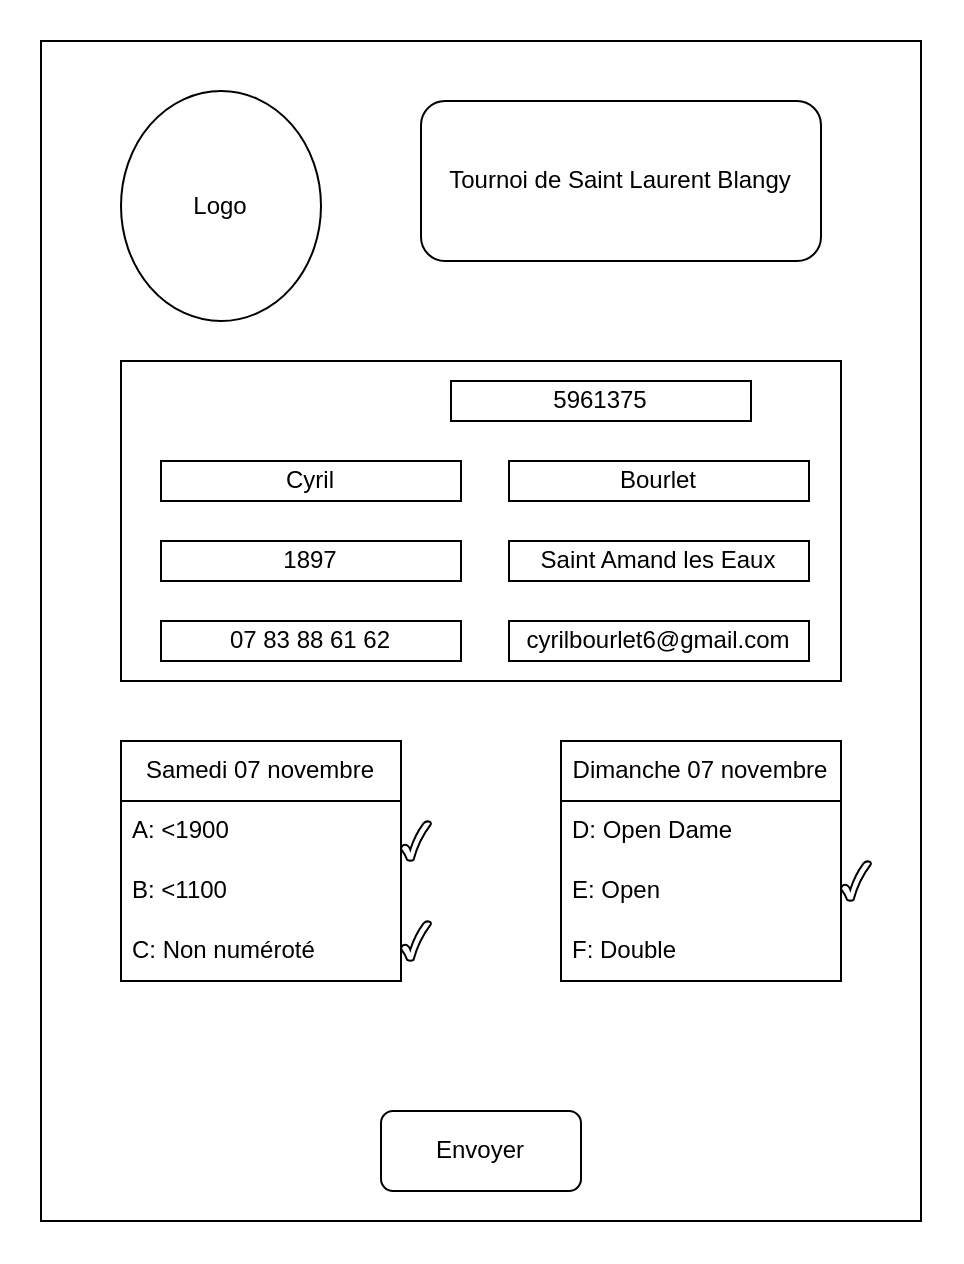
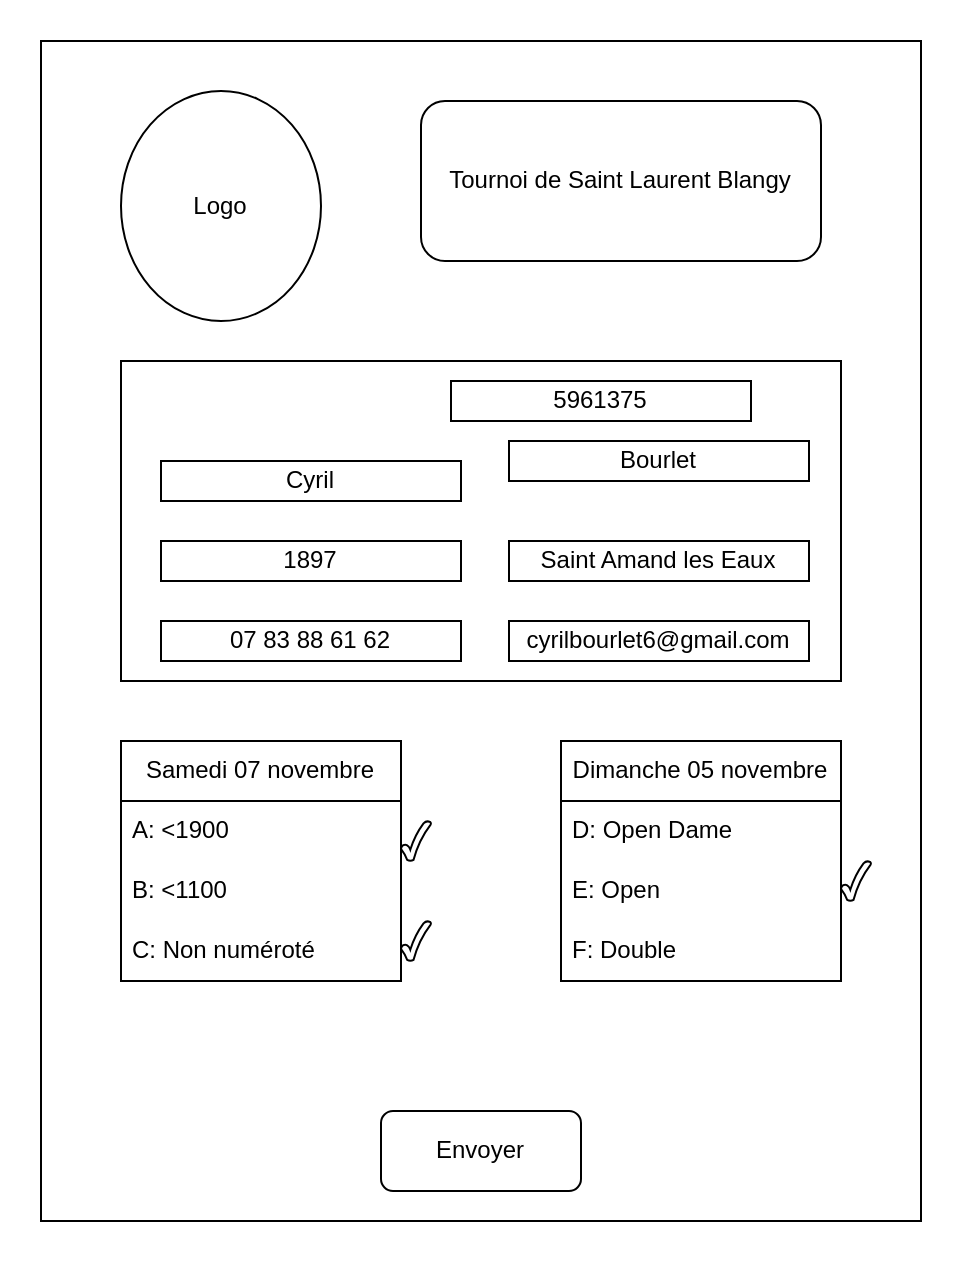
- <mxCell id="12" value="Bourlet" style="rounded=0;whiteSpace=wrap;html=1;" vertex="1" parent="1"><mxGeometry x="254" y="230" width="150" height="20" as="geometry" /></mxCell>
+ <mxCell id="12" value="Bourlet" style="rounded=0;whiteSpace=wrap;html=1;" vertex="1" parent="1"><mxGeometry x="254" y="220" width="150" height="20" as="geometry" /></mxCell>
- <mxCell id="18" value="Dimanche 07 novembre" style="swimlane;fontStyle=0;childLayout=stackLayout;horizontal=1;startSize=30;horizontalStack=0;resizeParent=1;resizeParentMax=0;resizeLast=0;collapsible=1;marginBottom=0;whiteSpace=wrap;html=1;" vertex="1" parent="1"><mxGeometry x="280" y="370" width="140" height="120" as="geometry" /></mxCell>
+ <mxCell id="18" value="Dimanche 05 novembre" style="swimlane;fontStyle=0;childLayout=stackLayout;horizontal=1;startSize=30;horizontalStack=0;resizeParent=1;resizeParentMax=0;resizeLast=0;collapsible=1;marginBottom=0;whiteSpace=wrap;html=1;" vertex="1" parent="1"><mxGeometry x="280" y="370" width="140" height="120" as="geometry" /></mxCell>
